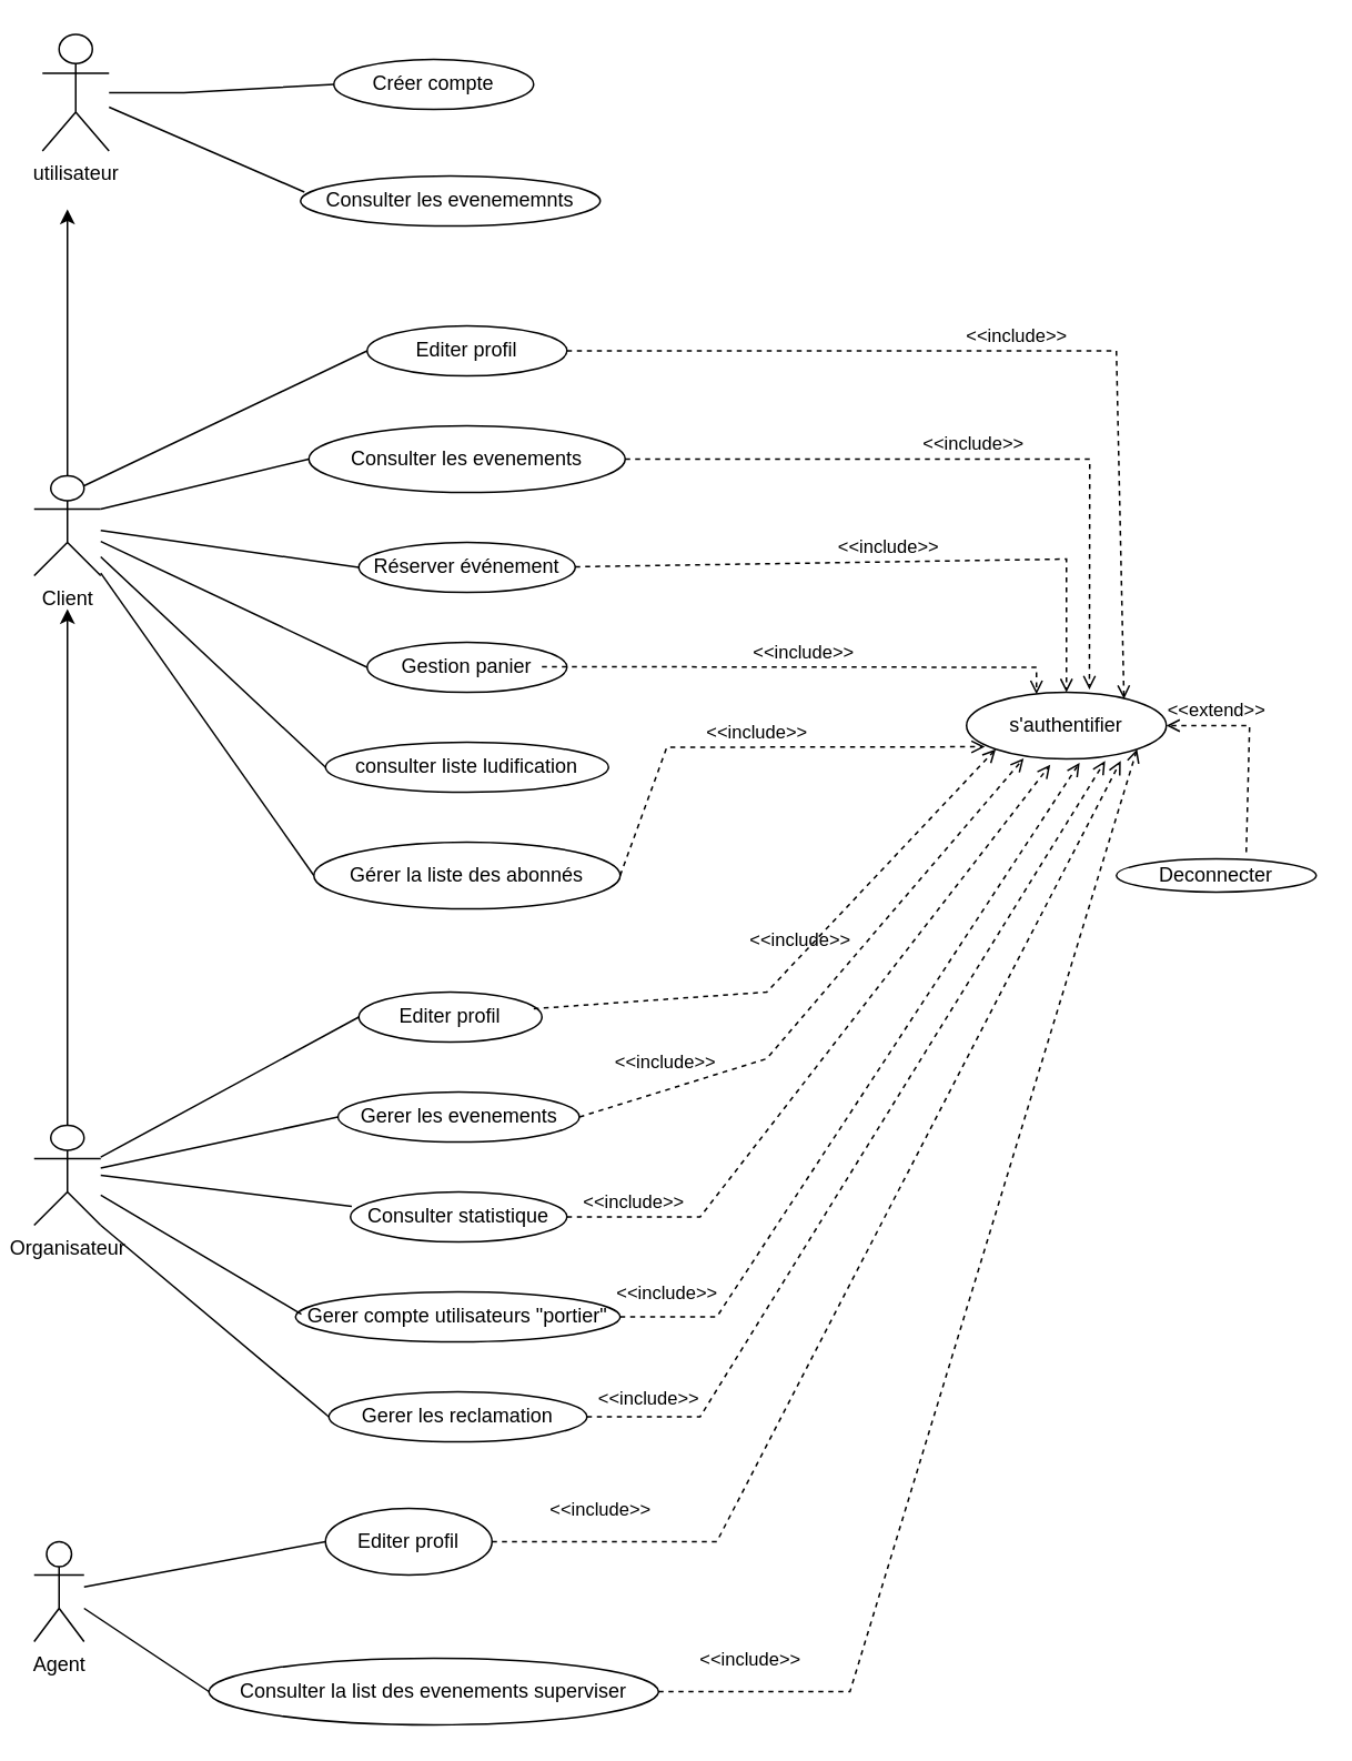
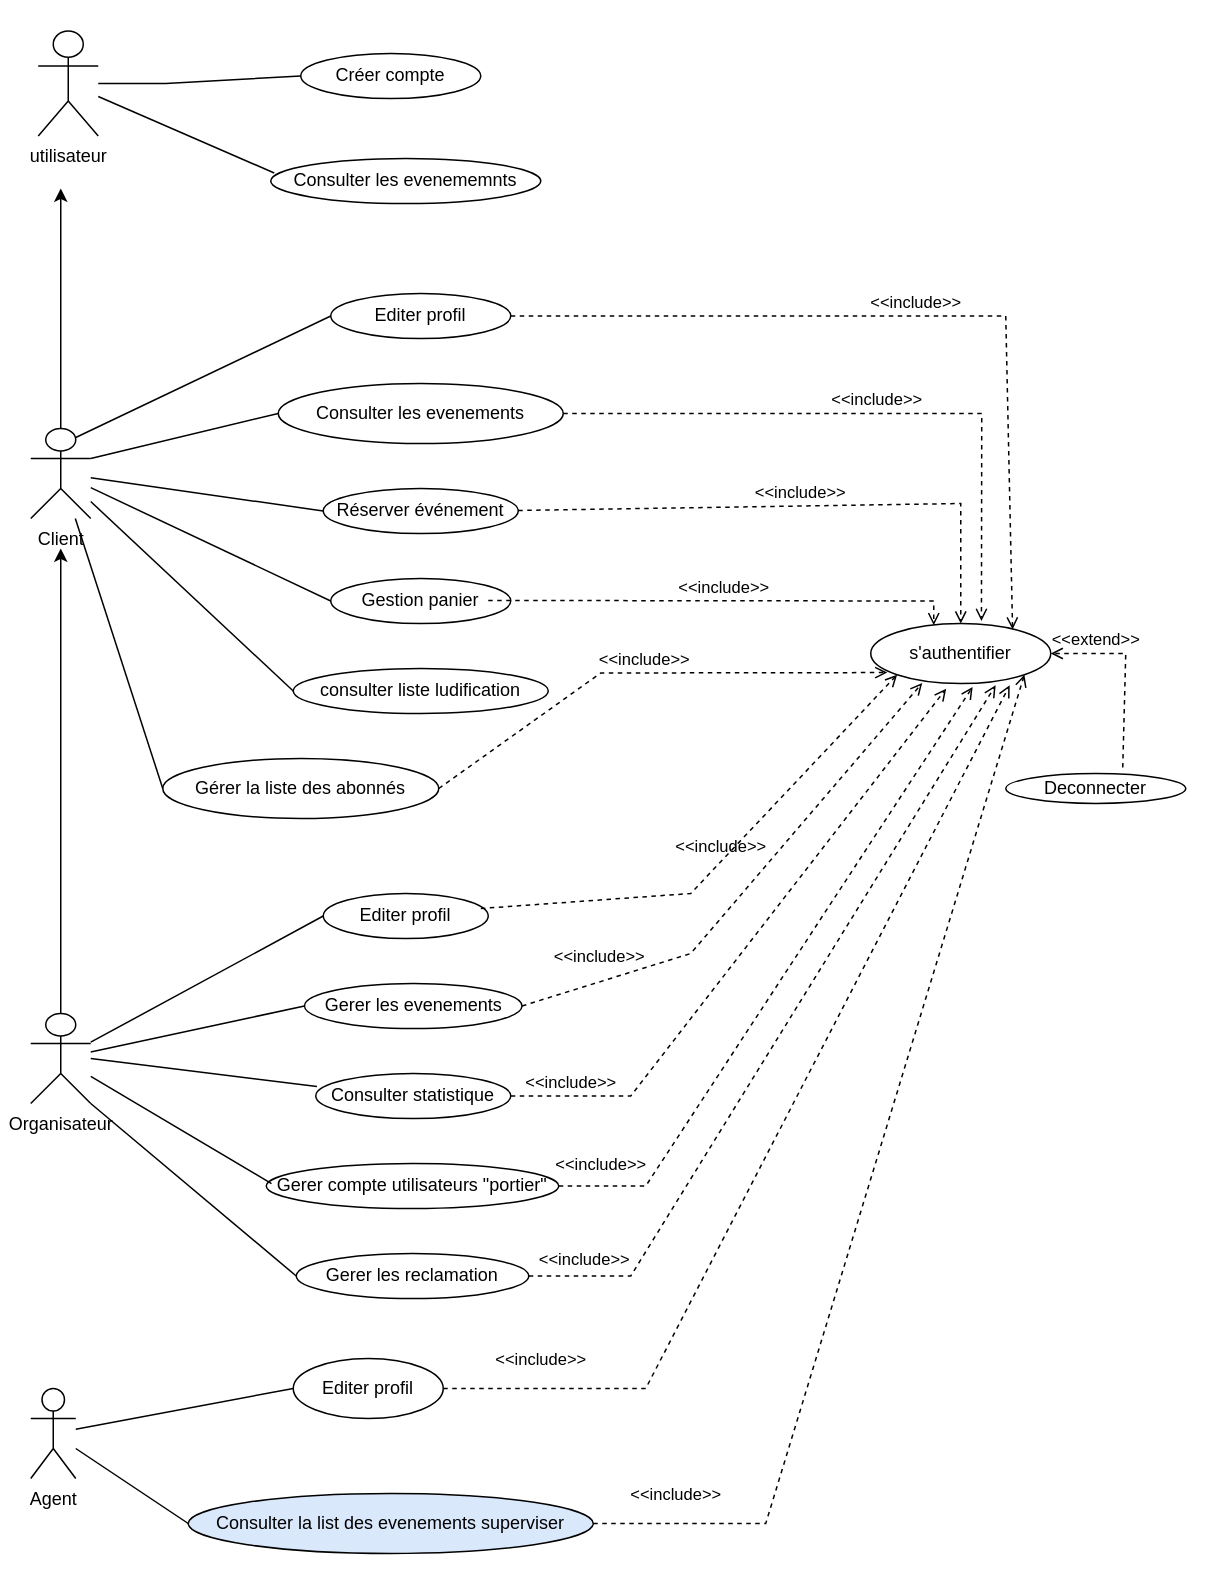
- <mxCell id="14" value="Gérer la liste des abonnés" style="ellipse;whiteSpace=wrap;html=1;" vertex="1" parent="1"><mxGeometry x="188" y="505" width="184" height="40" as="geometry" /></mxCell>
+ <mxCell id="14" value="Gérer la liste des abonnés" style="ellipse;whiteSpace=wrap;html=1;" vertex="1" parent="1"><mxGeometry x="108" y="505" width="184" height="40" as="geometry" /></mxCell>
- <mxCell id="36" value="Consulter la list des evenements superviser" style="ellipse;whiteSpace=wrap;html=1;" vertex="1" parent="1"><mxGeometry x="125" y="995" width="270" height="40" as="geometry" /></mxCell>
+ <mxCell id="36" value="Consulter la list des evenements superviser" style="ellipse;whiteSpace=wrap;html=1;fillColor=#dae8fc;" vertex="1" parent="1"><mxGeometry x="125" y="995" width="270" height="40" as="geometry" /></mxCell>
